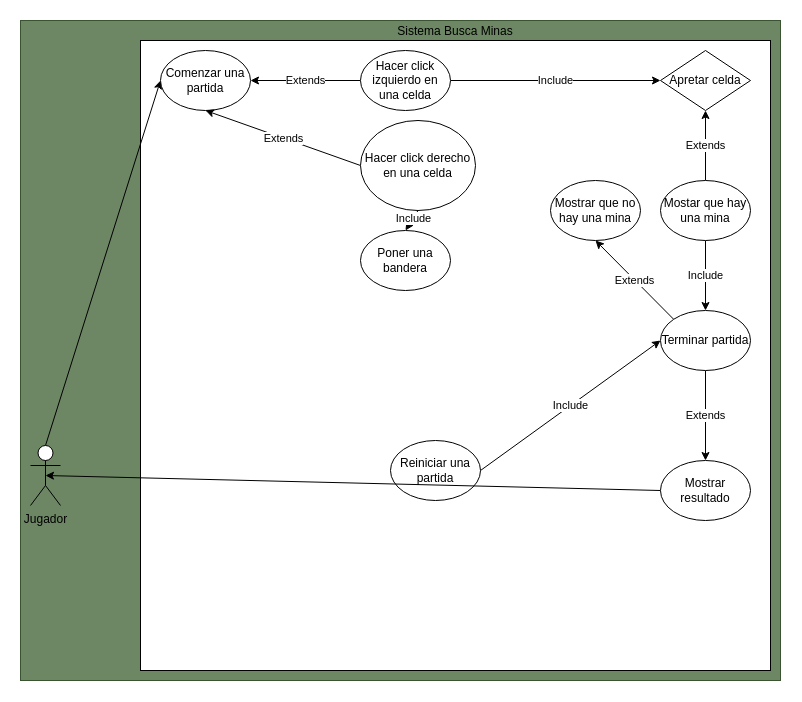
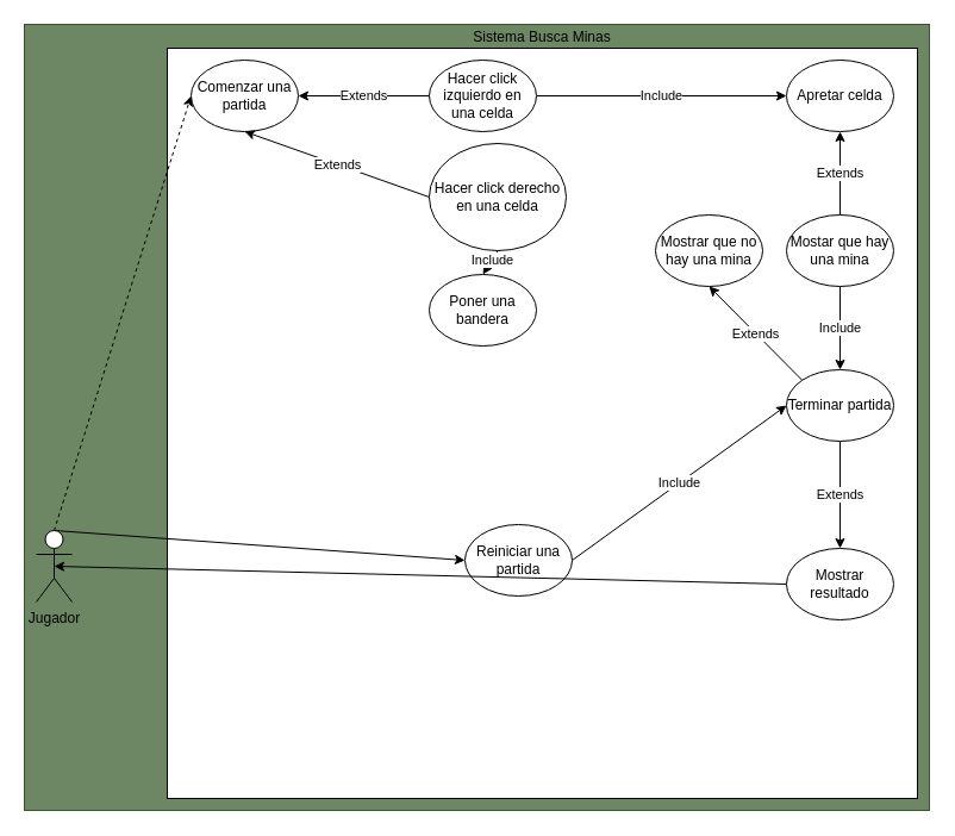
- <mxCell id="11" value="Apretar celda" style="rhombus;whiteSpace=wrap;html=1;" parent="1" vertex="1"><mxGeometry x="660" y="50" width="90" height="60" as="geometry" /></mxCell>
+ <mxCell id="11" value="Apretar celda" style="ellipse;whiteSpace=wrap;html=1;" parent="1" vertex="1"><mxGeometry x="660" y="50" width="90" height="60" as="geometry" /></mxCell>
- <mxCell id="5" style="edgeStyle=none;html=1;exitX=0.5;exitY=0;exitDx=0;exitDy=0;exitPerimeter=0;entryX=0;entryY=0.5;entryDx=0;entryDy=0;" parent="1" source="6" target="7" edge="1"><mxGeometry relative="1" as="geometry" /></mxCell>
+ <mxCell id="5" style="edgeStyle=none;html=1;exitX=0.5;exitY=0;exitDx=0;exitDy=0;exitPerimeter=0;entryX=0;entryY=0.5;entryDx=0;entryDy=0;dashed=1;" parent="1" source="6" target="7" edge="1"><mxGeometry relative="1" as="geometry" /></mxCell>
+ <mxCell id="4" style="edgeStyle=none;html=1;exitX=0.5;exitY=0;exitDx=0;exitDy=0;exitPerimeter=0;entryX=0;entryY=0.5;entryDx=0;entryDy=0;" parent="1" source="6" target="9" edge="1"><mxGeometry relative="1" as="geometry" /></mxCell>
